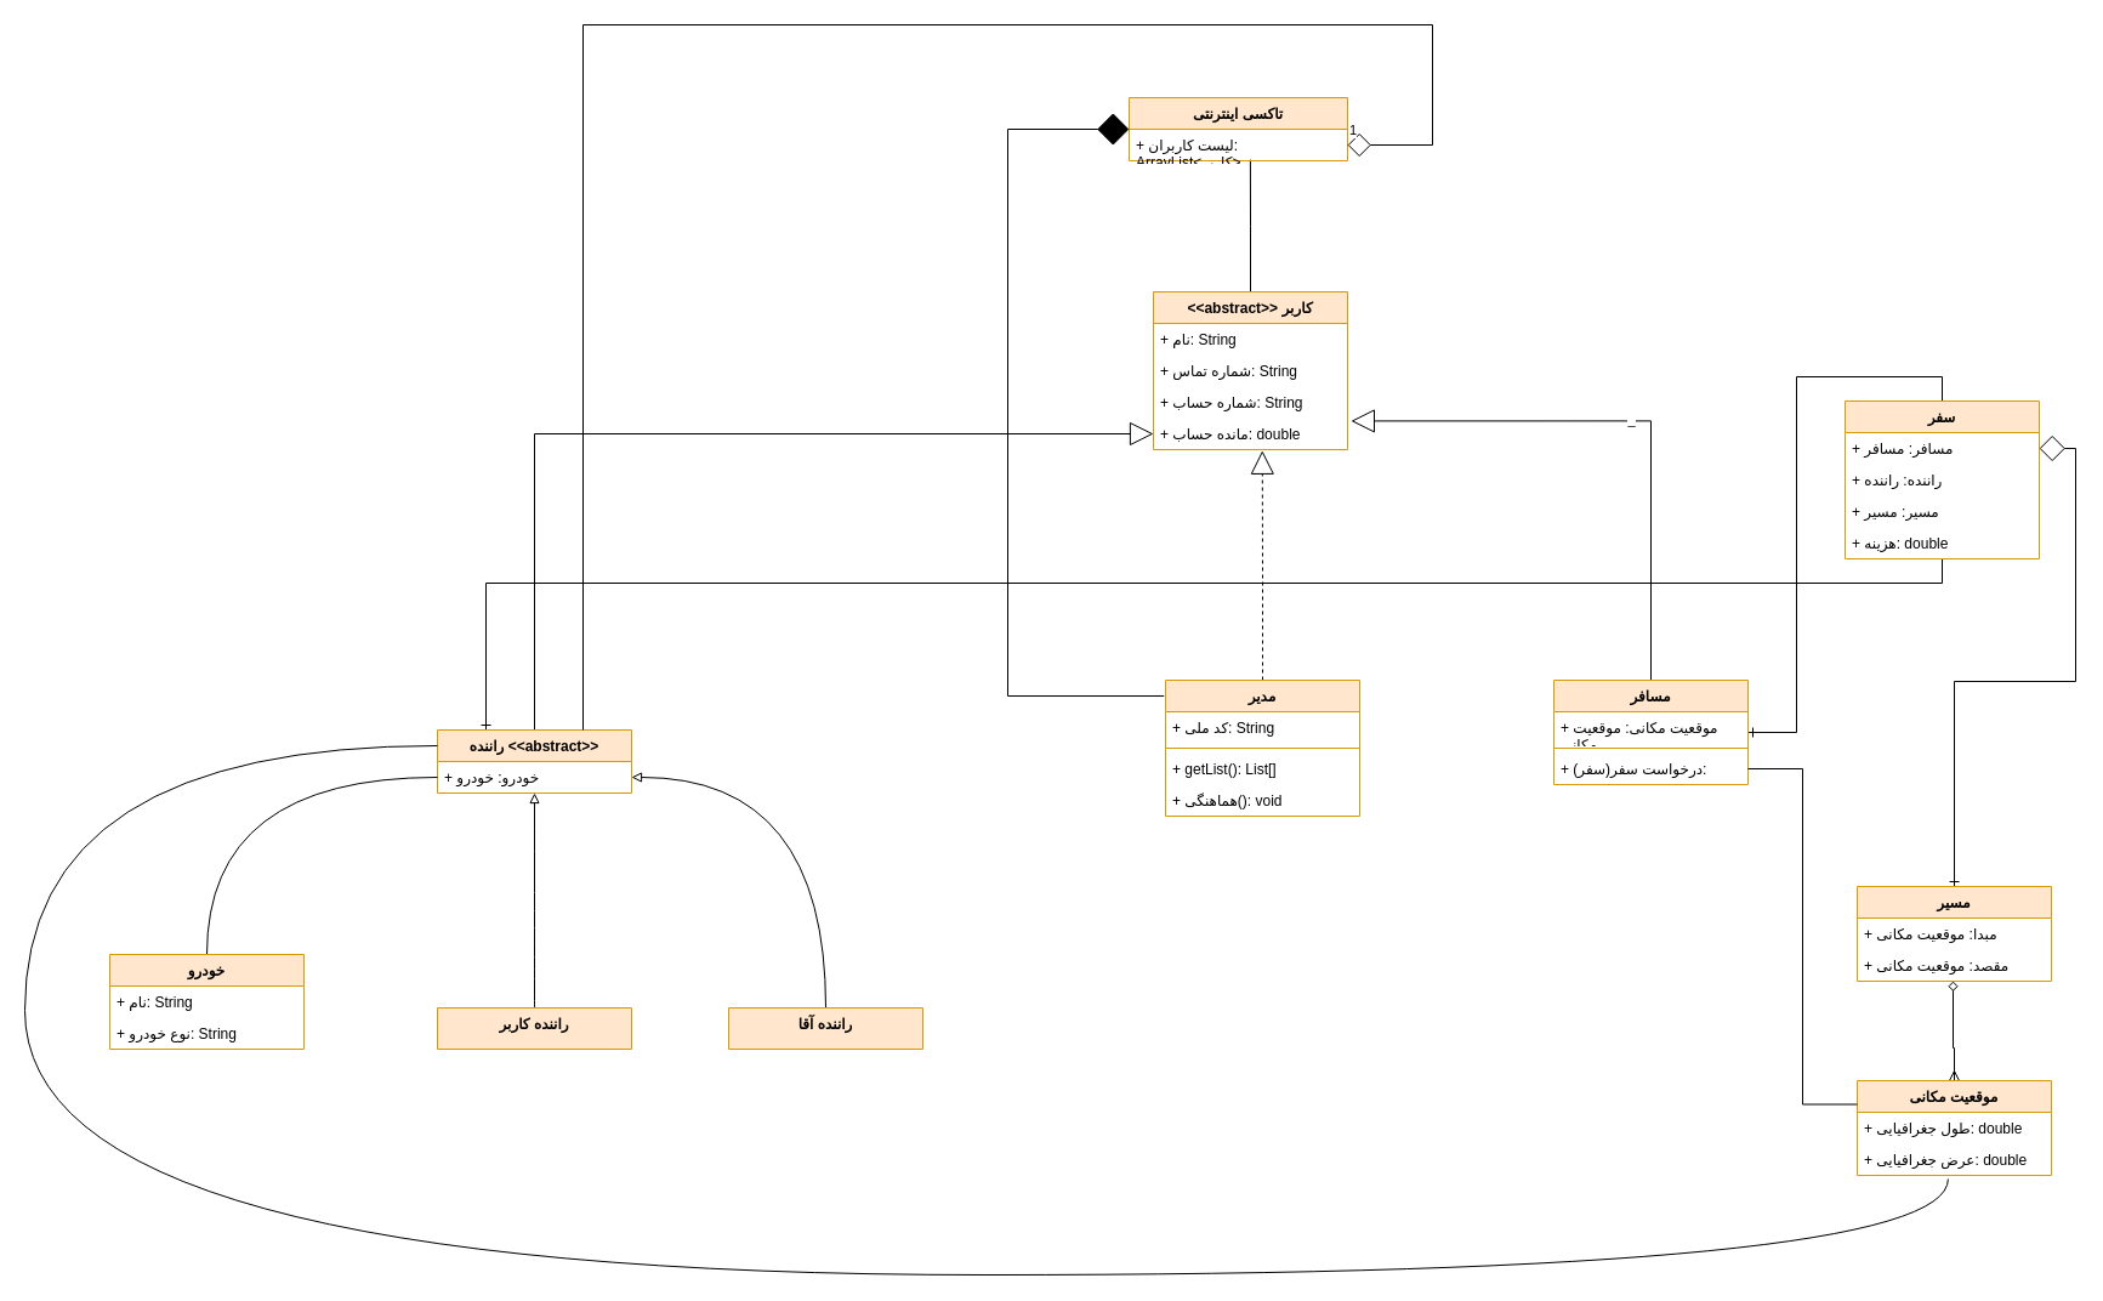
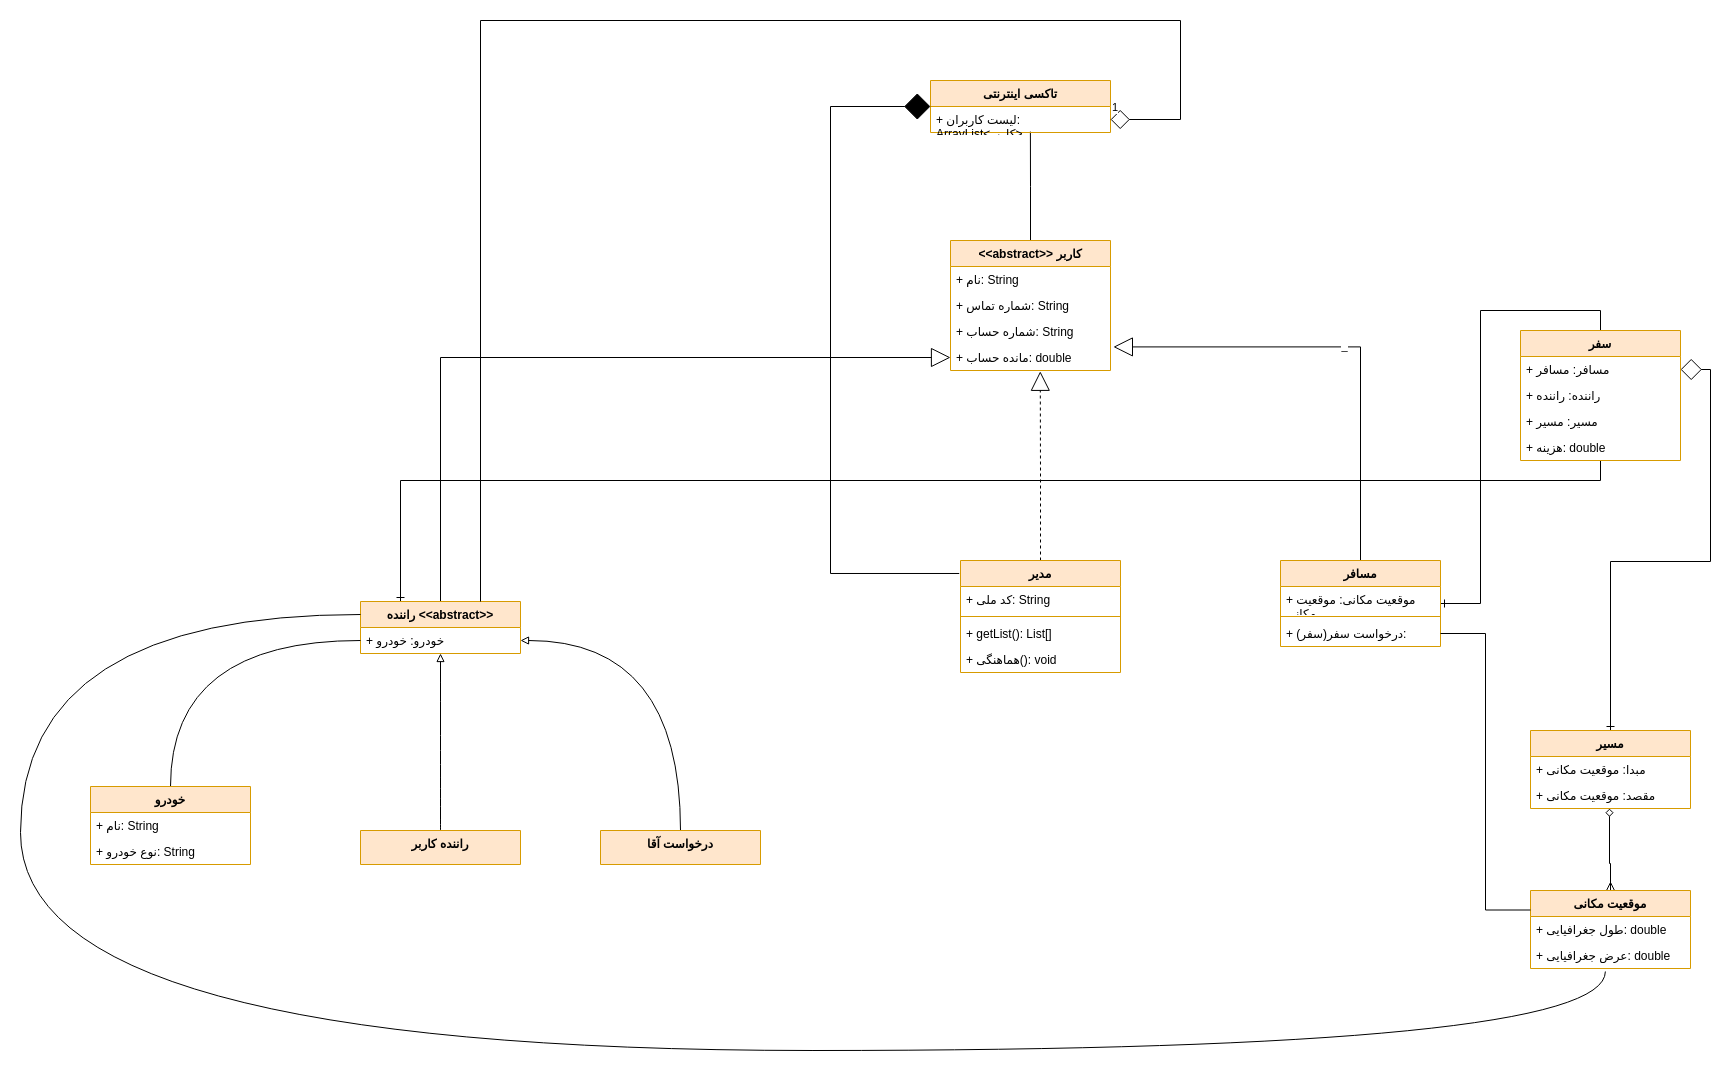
- <mxCell id="37" value="راننده آقا&lt;br&gt;" style="swimlane;fontStyle=1;align=center;verticalAlign=top;childLayout=stackLayout;horizontal=1;startSize=34;horizontalStack=0;resizeParent=1;resizeParentMax=0;resizeLast=0;collapsible=1;marginBottom=0;whiteSpace=wrap;html=1;shadow=0;fillColor=#ffe6cc;strokeColor=#d79b00;" vertex="1" parent="1"><mxGeometry x="600" y="830" width="160" height="34" as="geometry" /></mxCell>
+ <mxCell id="37" value="درخواست آقا&lt;br&gt;" style="swimlane;fontStyle=1;align=center;verticalAlign=top;childLayout=stackLayout;horizontal=1;startSize=34;horizontalStack=0;resizeParent=1;resizeParentMax=0;resizeLast=0;collapsible=1;marginBottom=0;whiteSpace=wrap;html=1;shadow=0;fillColor=#ffe6cc;strokeColor=#d79b00;" vertex="1" parent="1"><mxGeometry x="600" y="830" width="160" height="34" as="geometry" /></mxCell>
